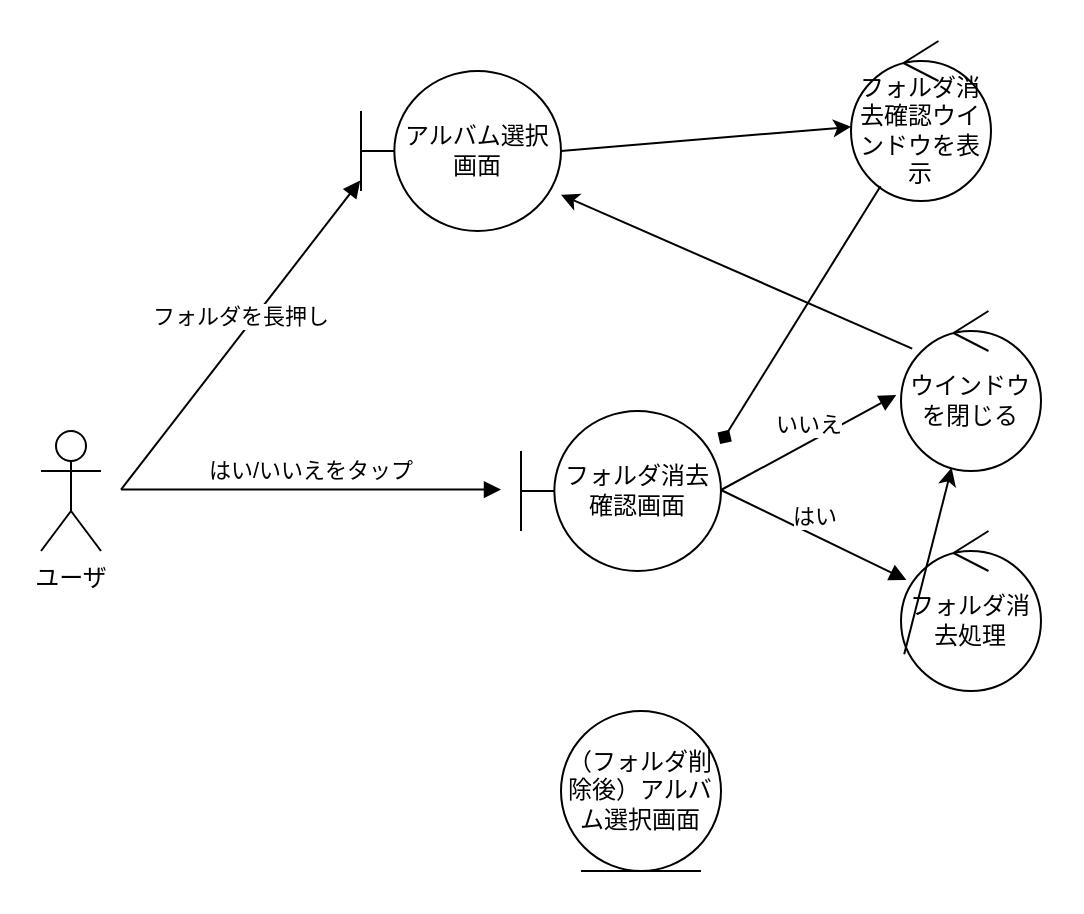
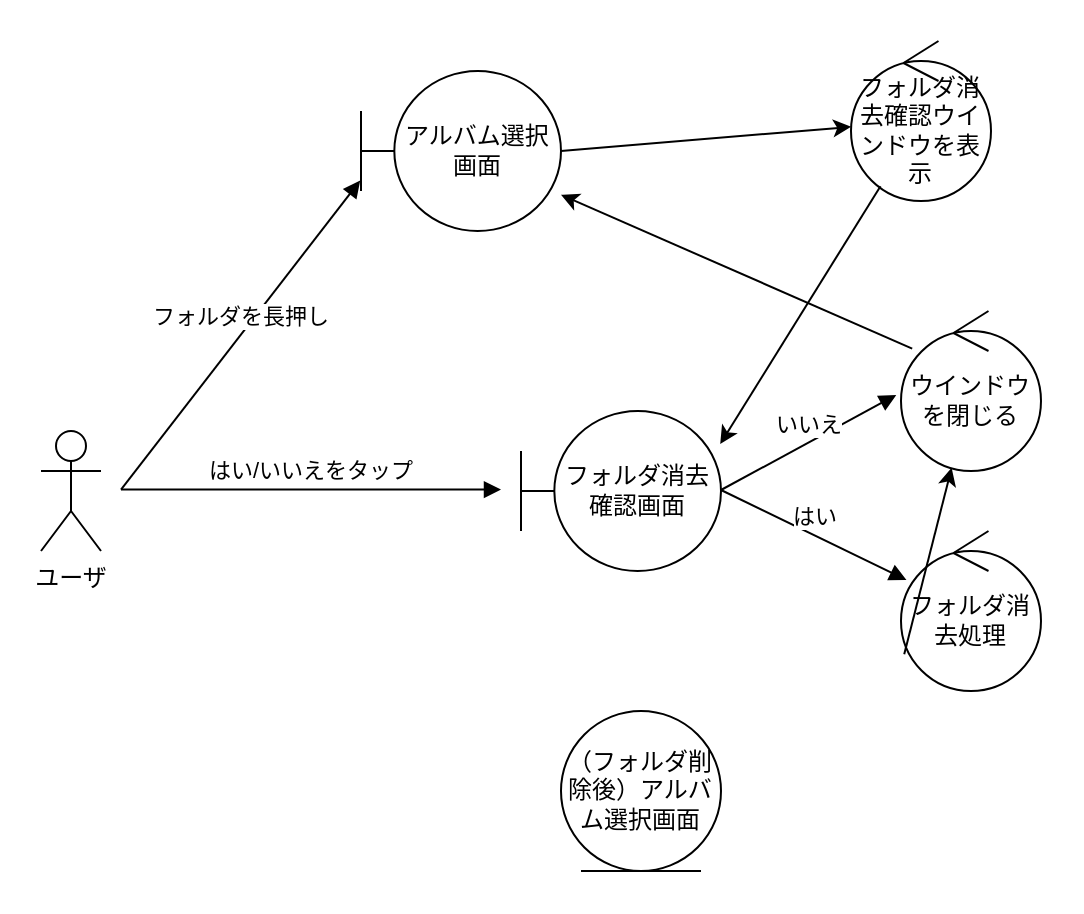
- <mxCell id="9" value="" style="endArrow=diamond;html=1;entryX=0.996;entryY=0.207;entryDx=0;entryDy=0;entryPerimeter=0;" edge="1" parent="1" source="5" target="6"><mxGeometry width="50" height="50" relative="1" as="geometry"><mxPoint x="340" y="245" as="sourcePoint" /><mxPoint x="390" y="195" as="targetPoint" /></mxGeometry></mxCell>
+ <mxCell id="9" value="" style="endArrow=classic;html=1;entryX=0.996;entryY=0.207;entryDx=0;entryDy=0;entryPerimeter=0;" edge="1" parent="1" source="5" target="6"><mxGeometry width="50" height="50" relative="1" as="geometry"><mxPoint x="340" y="245" as="sourcePoint" /><mxPoint x="390" y="195" as="targetPoint" /></mxGeometry></mxCell>
